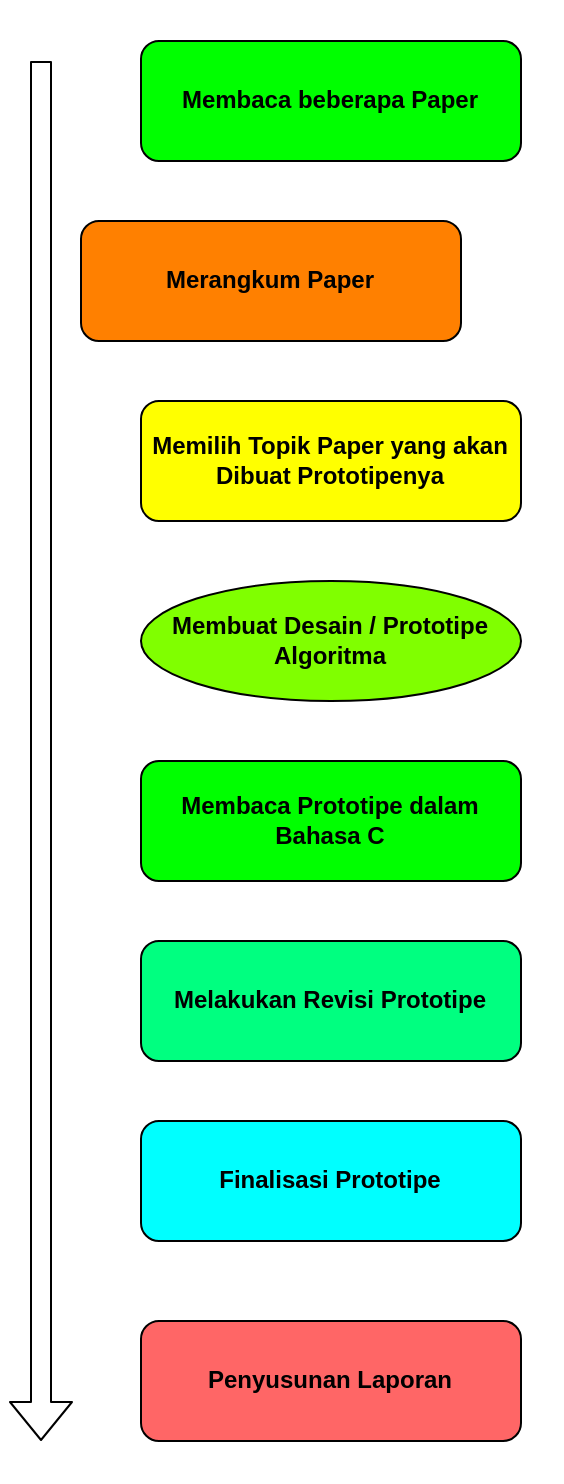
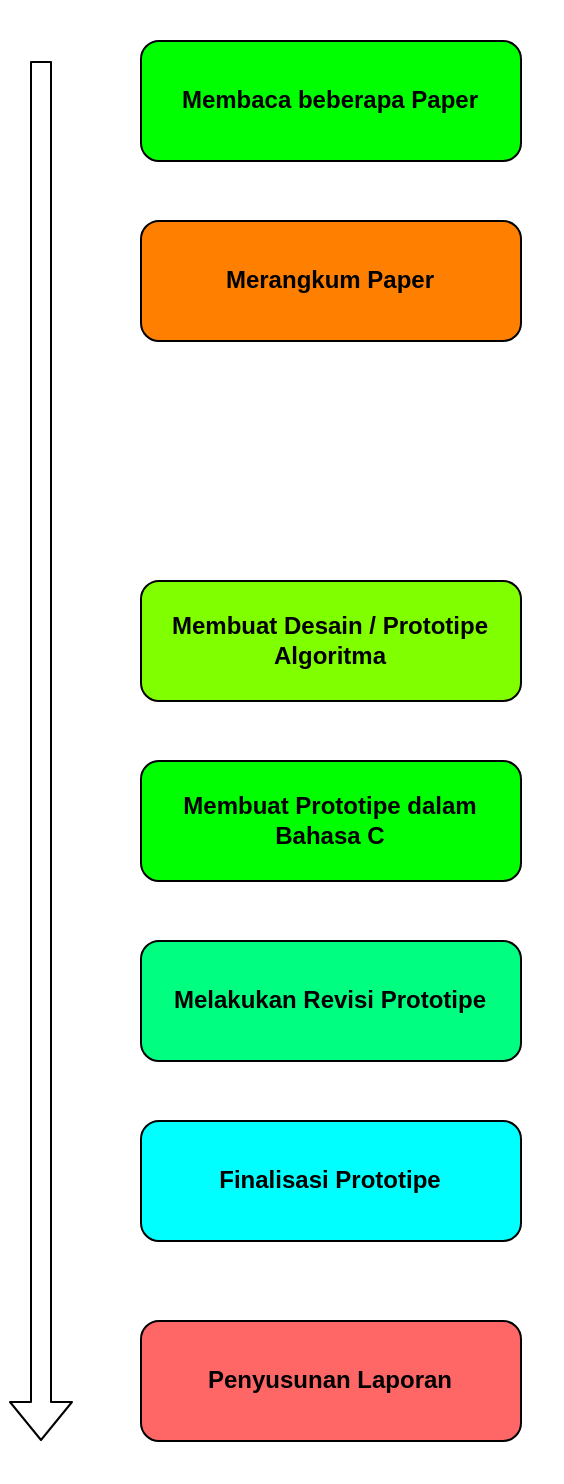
- <mxCell id="3" value="&lt;b&gt;Merangkum Paper&lt;/b&gt;" style="rounded=1;whiteSpace=wrap;html=1;fillColor=#FF8000;" vertex="1" parent="1"><mxGeometry x="40" y="110" width="190" height="60" as="geometry" /></mxCell>
+ <mxCell id="3" value="&lt;b&gt;Merangkum Paper&lt;/b&gt;" style="rounded=1;whiteSpace=wrap;html=1;fillColor=#FF8000;" vertex="1" parent="1"><mxGeometry x="70" y="110" width="190" height="60" as="geometry" /></mxCell>
- <mxCell id="4" value="&lt;b&gt;Memilih Topik Paper yang akan Dibuat Prototipenya&lt;/b&gt;" style="rounded=1;whiteSpace=wrap;html=1;fillColor=#FFFF00;" vertex="1" parent="1"><mxGeometry x="70" y="200" width="190" height="60" as="geometry" /></mxCell>
- <mxCell id="5" value="&lt;b&gt;Membuat Desain / Prototipe Algoritma&lt;/b&gt;" style="ellipse;whiteSpace=wrap;html=1;fillColor=#80FF00;" vertex="1" parent="1"><mxGeometry x="70" y="290" width="190" height="60" as="geometry" /></mxCell>
+ <mxCell id="5" value="&lt;b&gt;Membuat Desain / Prototipe Algoritma&lt;/b&gt;" style="rounded=1;whiteSpace=wrap;html=1;fillColor=#80FF00;" vertex="1" parent="1"><mxGeometry x="70" y="290" width="190" height="60" as="geometry" /></mxCell>
- <mxCell id="6" value="&lt;b&gt;Membaca Prototipe dalam Bahasa C&lt;/b&gt;" style="rounded=1;whiteSpace=wrap;html=1;fillColor=#00FF00;" vertex="1" parent="1"><mxGeometry x="70" y="380" width="190" height="60" as="geometry" /></mxCell>
+ <mxCell id="6" value="&lt;b&gt;Membuat Prototipe dalam Bahasa C&lt;/b&gt;" style="rounded=1;whiteSpace=wrap;html=1;fillColor=#00FF00;" vertex="1" parent="1"><mxGeometry x="70" y="380" width="190" height="60" as="geometry" /></mxCell>
